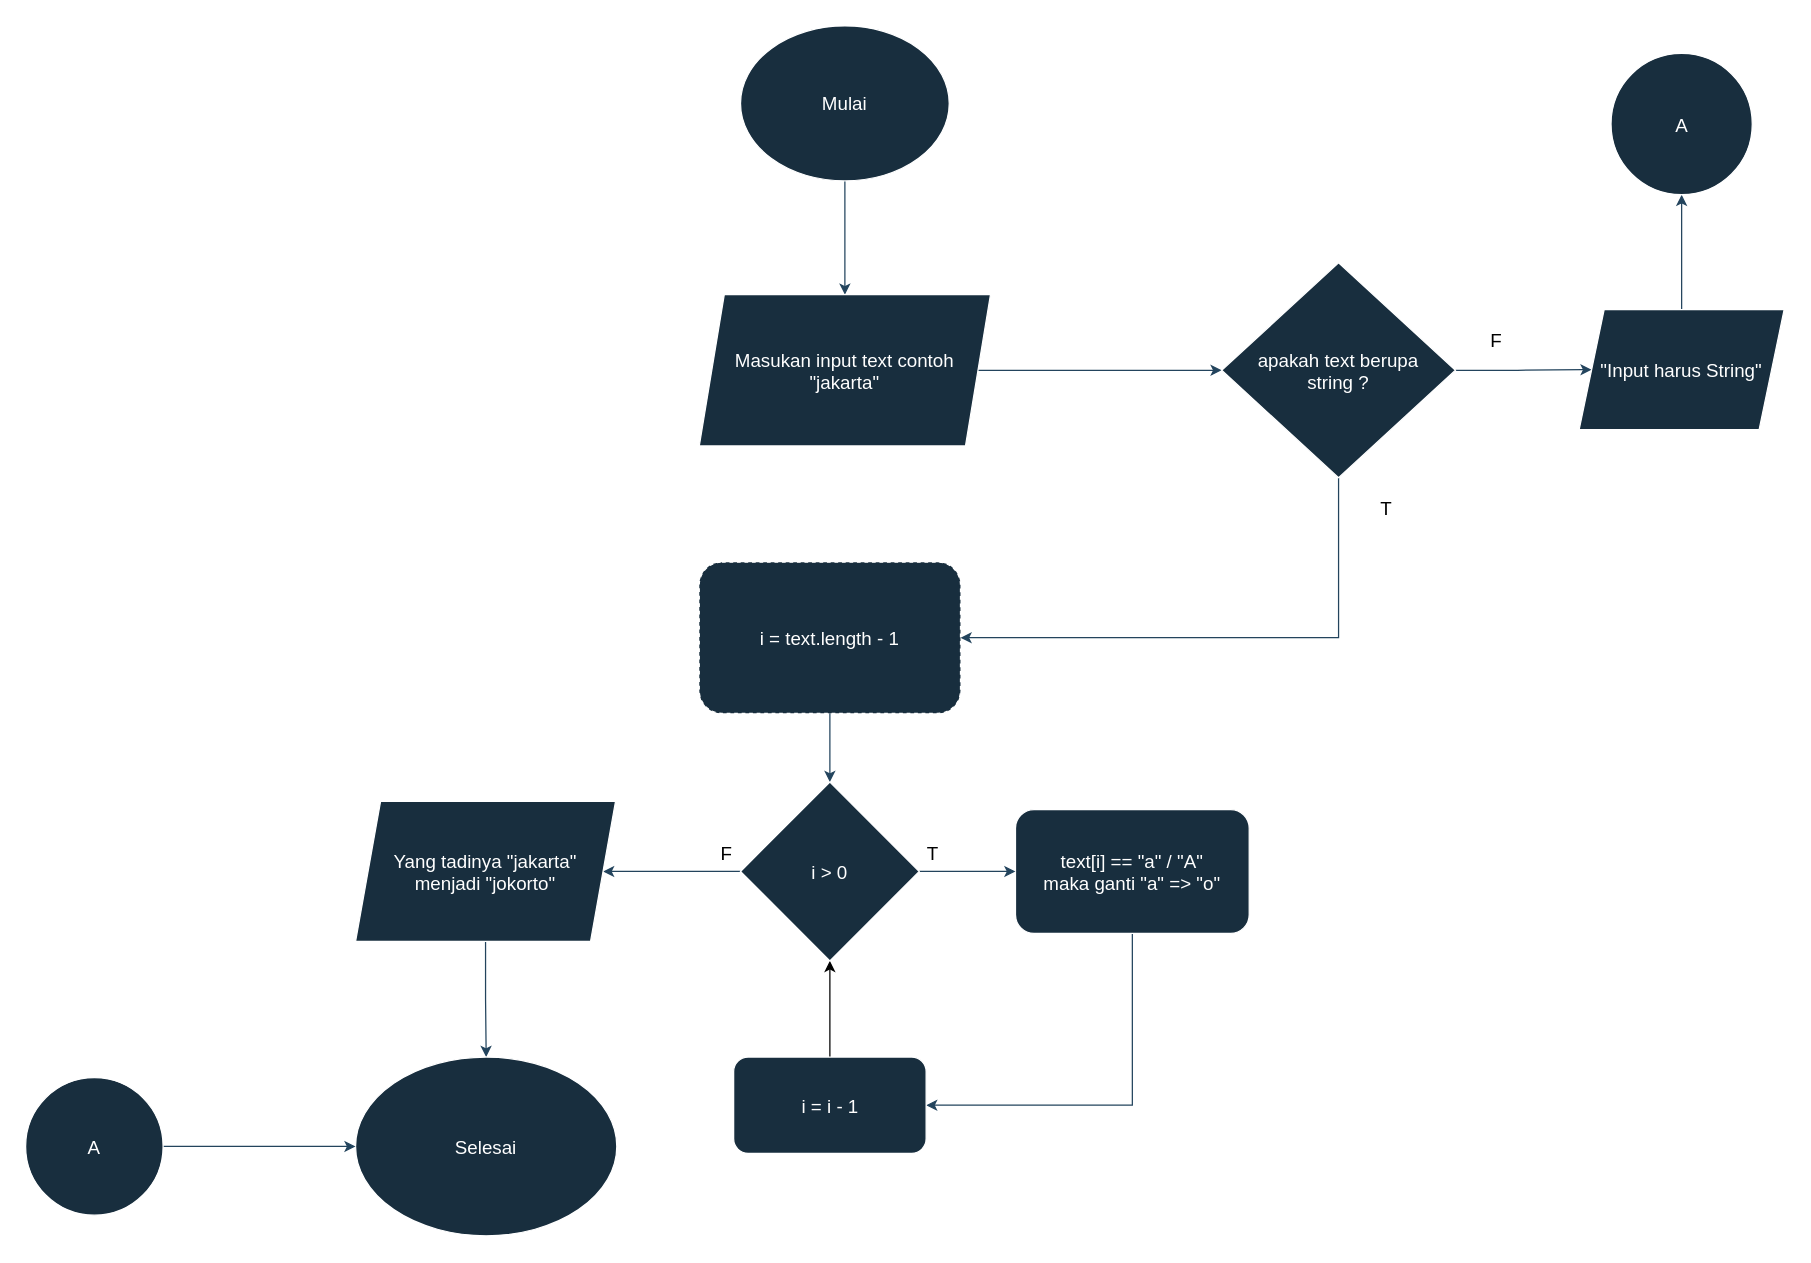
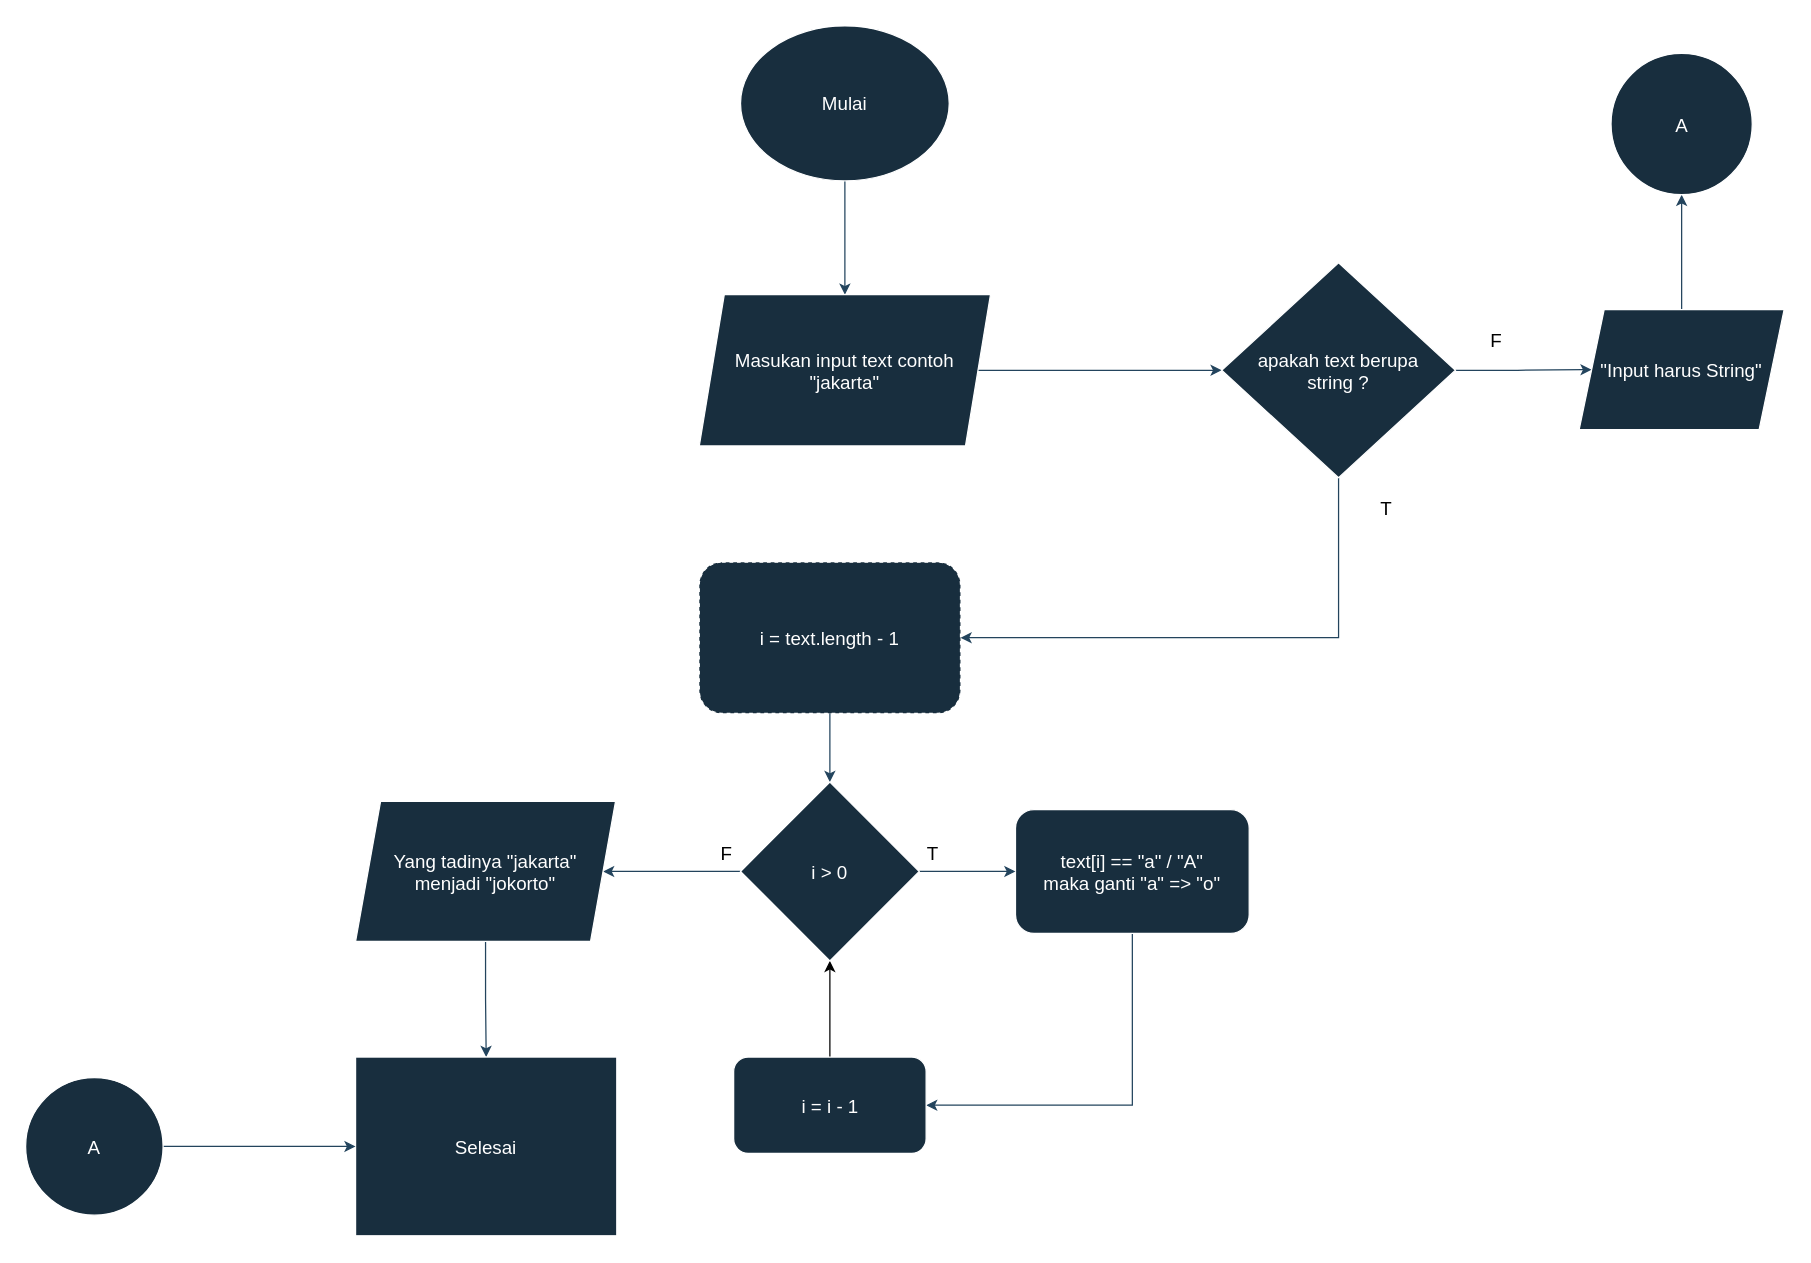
- <mxCell id="25" value="Selesai" style="ellipse;whiteSpace=wrap;html=1;strokeColor=#FFFFFF;fontSize=15;fontColor=#FFFFFF;fillColor=#182E3E;" parent="1" vertex="1"><mxGeometry x="284" y="845" width="209" height="143" as="geometry" /></mxCell>
+ <mxCell id="25" value="Selesai" style="whiteSpace=wrap;html=1;strokeColor=#FFFFFF;fontSize=15;fontColor=#FFFFFF;fillColor=#182E3E;rounded=0;" parent="1" vertex="1"><mxGeometry x="284" y="845" width="209" height="143" as="geometry" /></mxCell>
